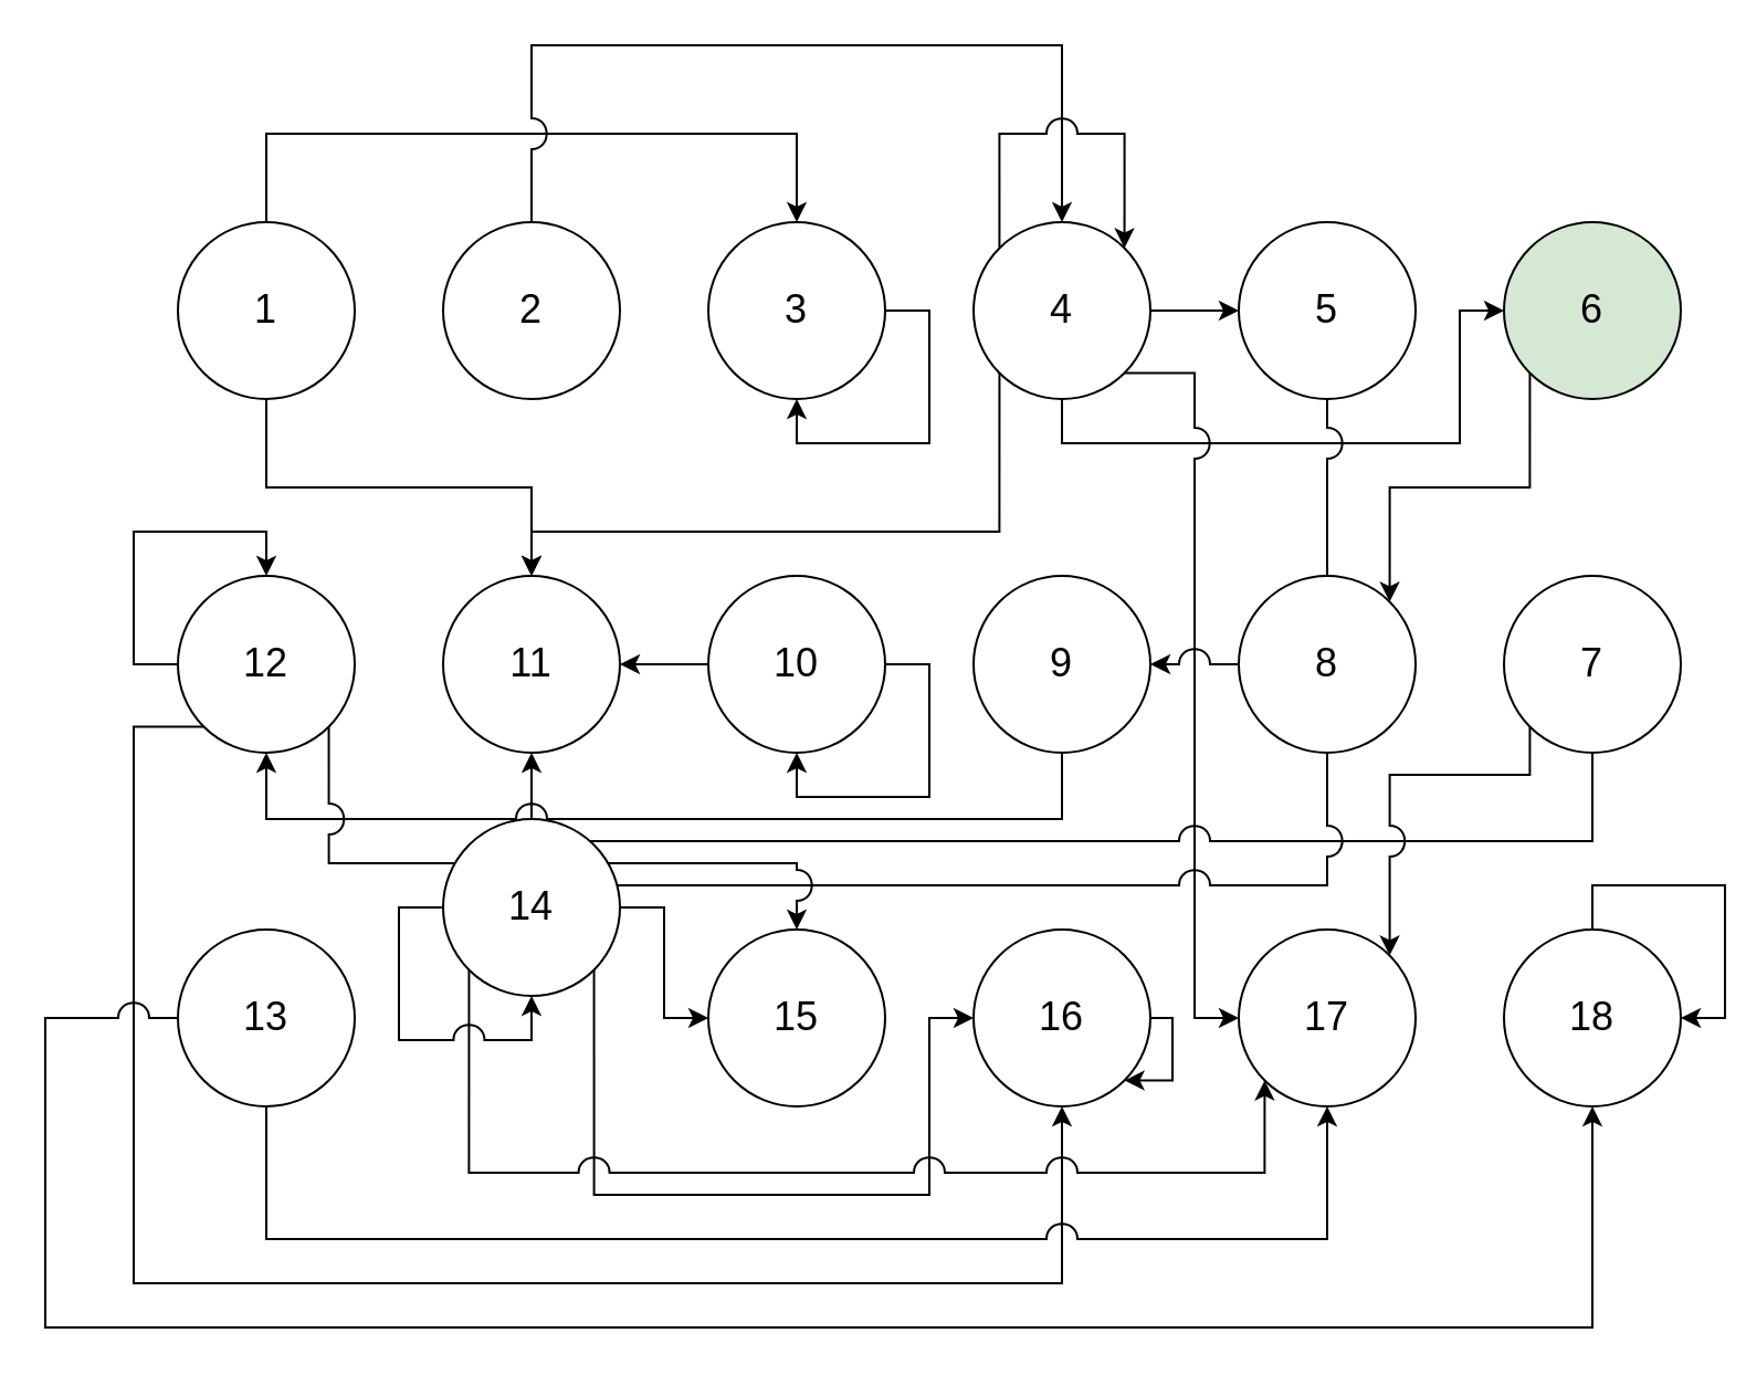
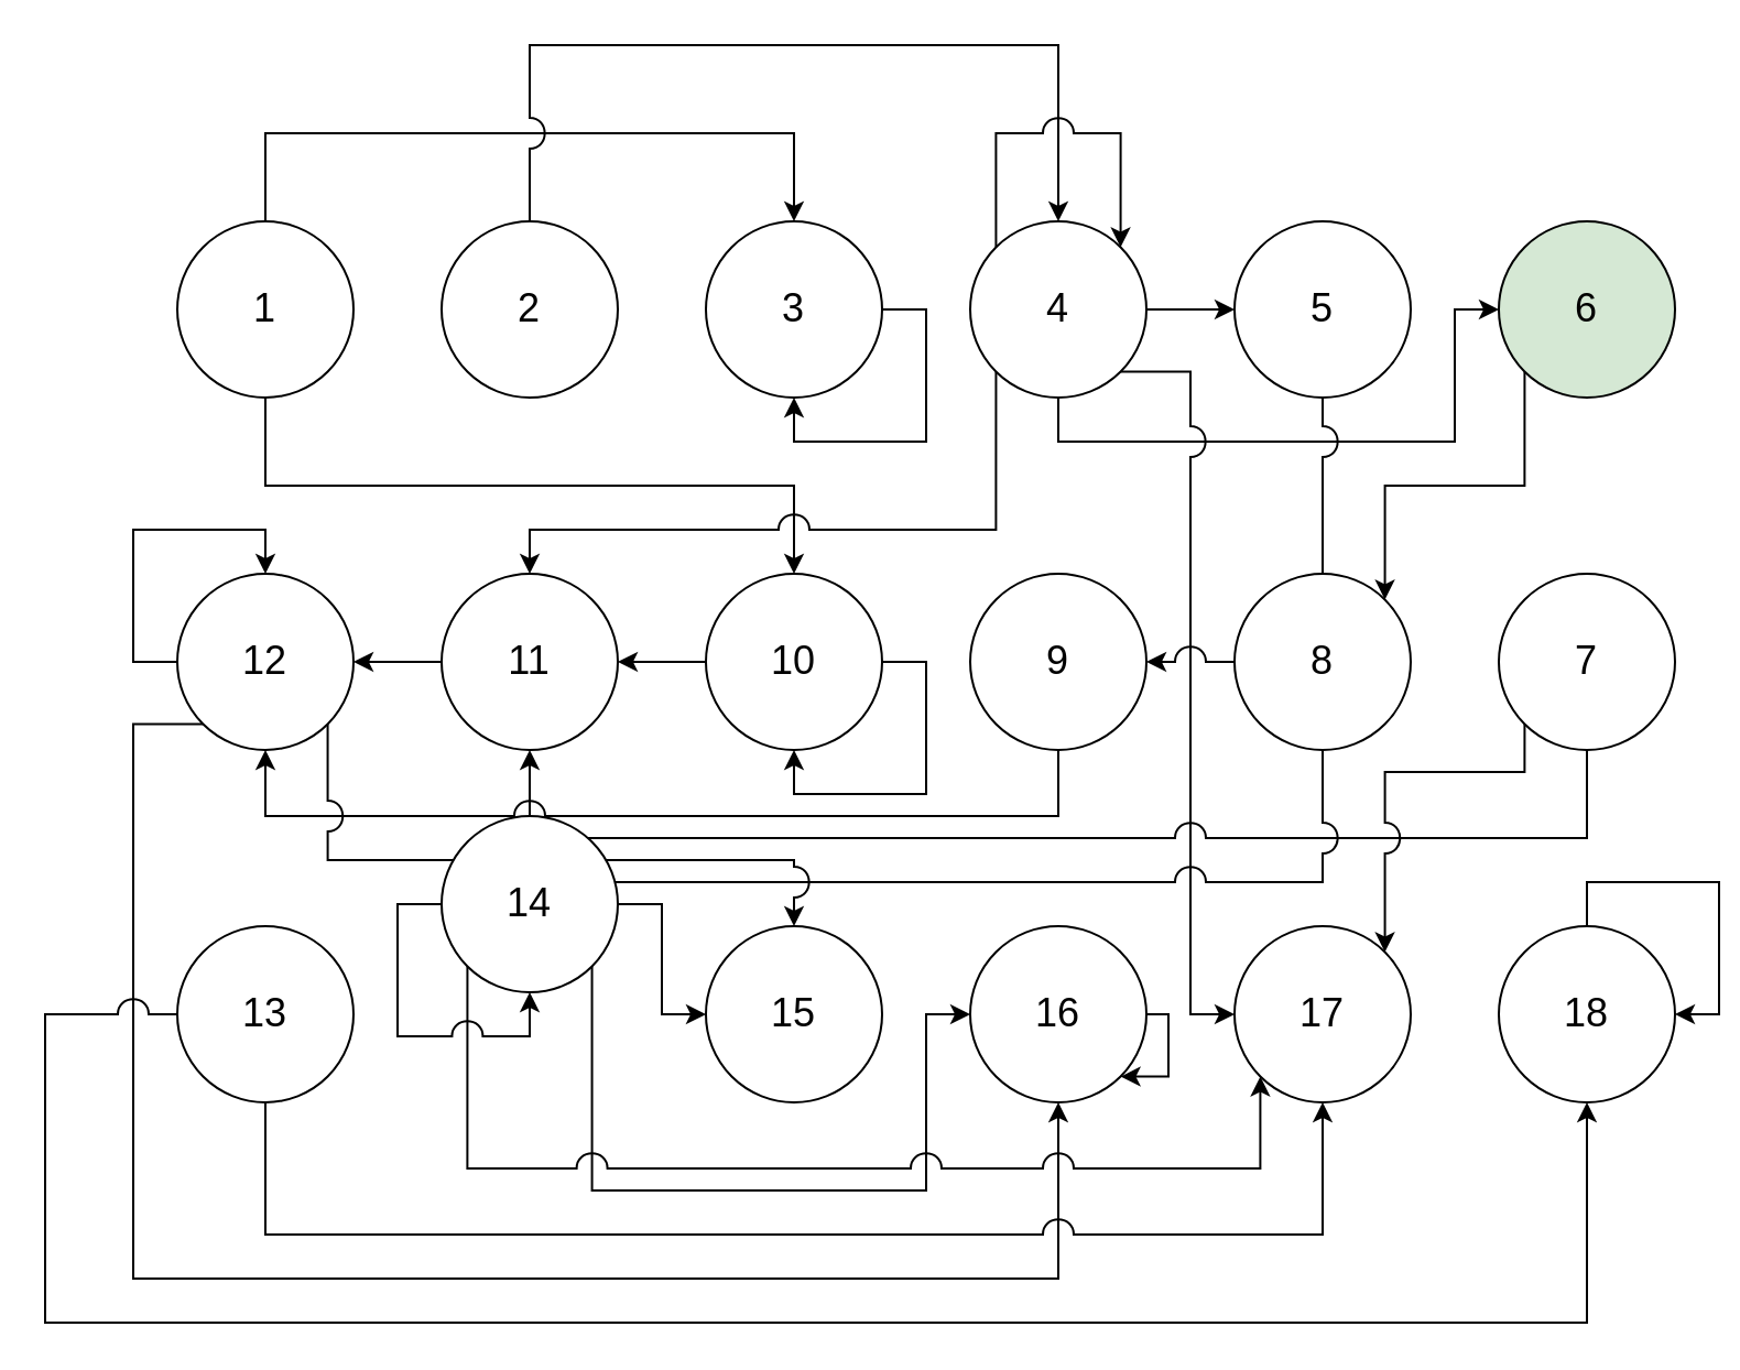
- <mxCell id="3" style="edgeStyle=orthogonalEdgeStyle;rounded=0;jumpStyle=arc;jumpSize=14;orthogonalLoop=1;jettySize=auto;html=1;exitX=0.5;exitY=1;exitDx=0;exitDy=0;" edge="1" parent="1" source="4" target="28"><mxGeometry relative="1" as="geometry" /></mxCell>
+ <mxCell id="3" style="edgeStyle=orthogonalEdgeStyle;rounded=0;jumpStyle=arc;jumpSize=14;orthogonalLoop=1;jettySize=auto;html=1;exitX=0.5;exitY=1;exitDx=0;exitDy=0;entryX=0.5;entryY=0;entryDx=0;entryDy=0;" edge="1" parent="1" source="4" target="26"><mxGeometry relative="1" as="geometry" /></mxCell>
+ <mxCell id="27" style="edgeStyle=orthogonalEdgeStyle;rounded=0;jumpStyle=arc;jumpSize=14;orthogonalLoop=1;jettySize=auto;html=1;exitX=0;exitY=0.5;exitDx=0;exitDy=0;entryX=1;entryY=0.5;entryDx=0;entryDy=0;" edge="1" parent="1" source="28" target="31"><mxGeometry relative="1" as="geometry" /></mxCell>
